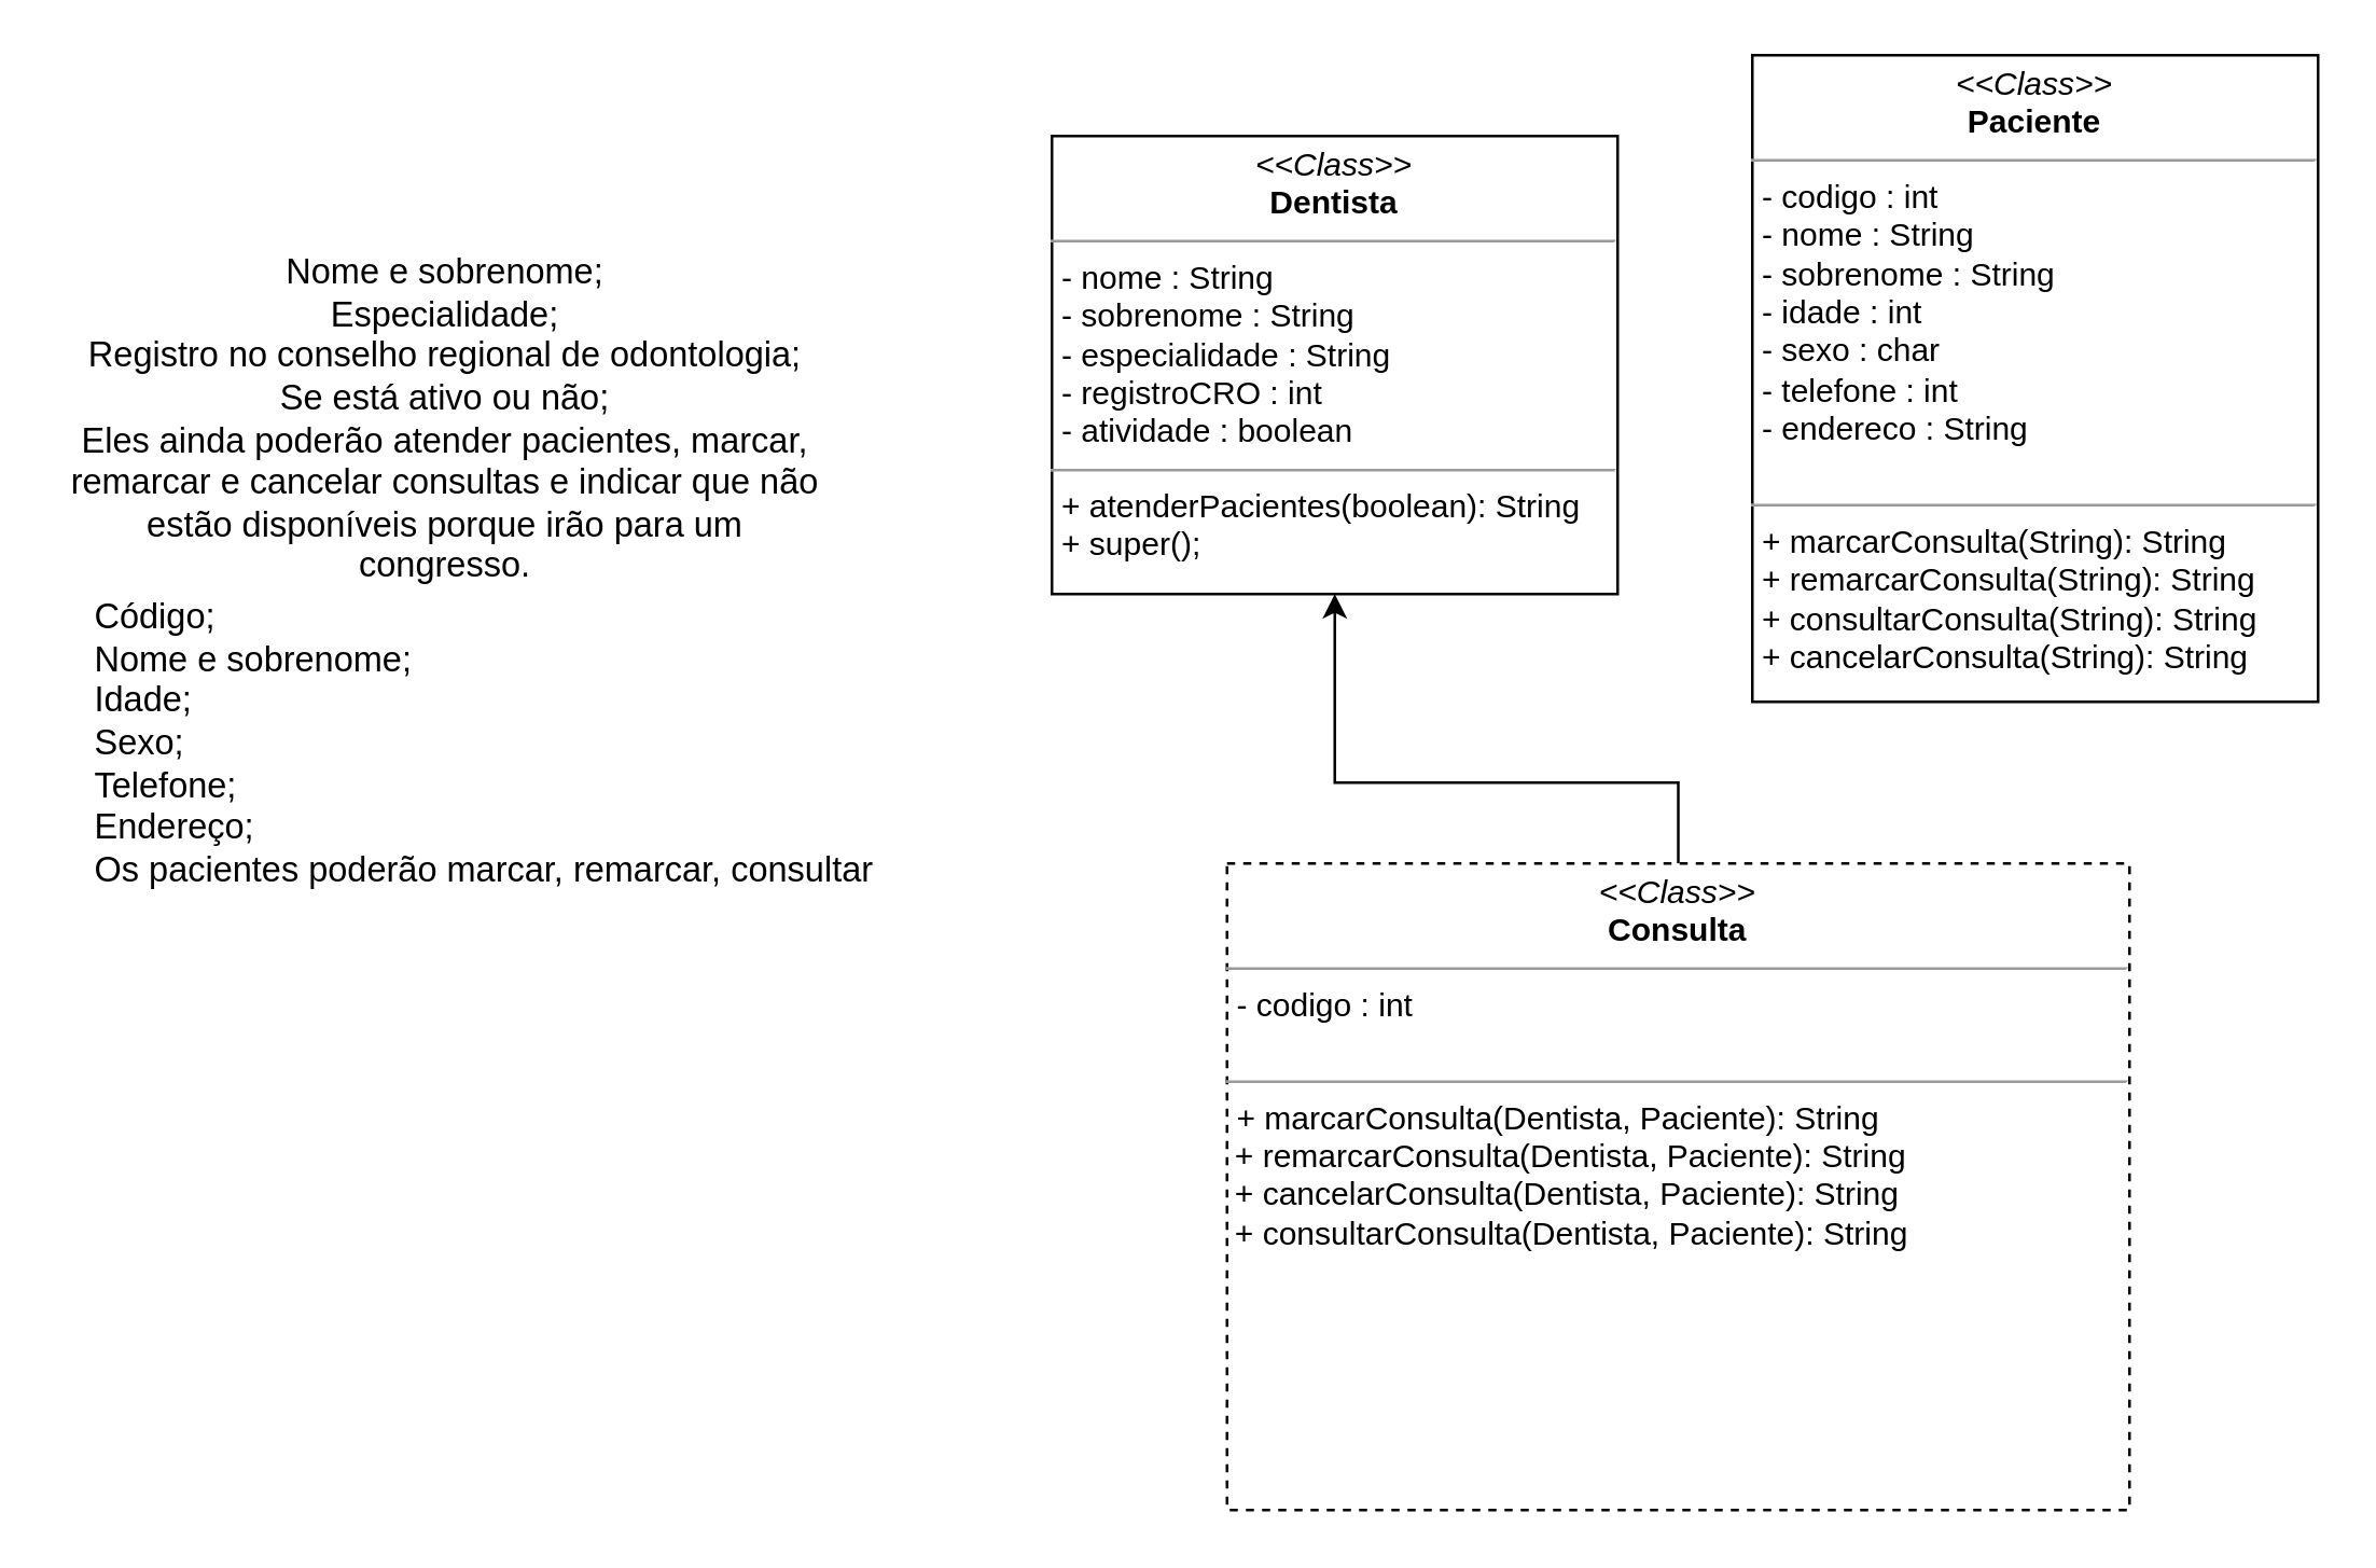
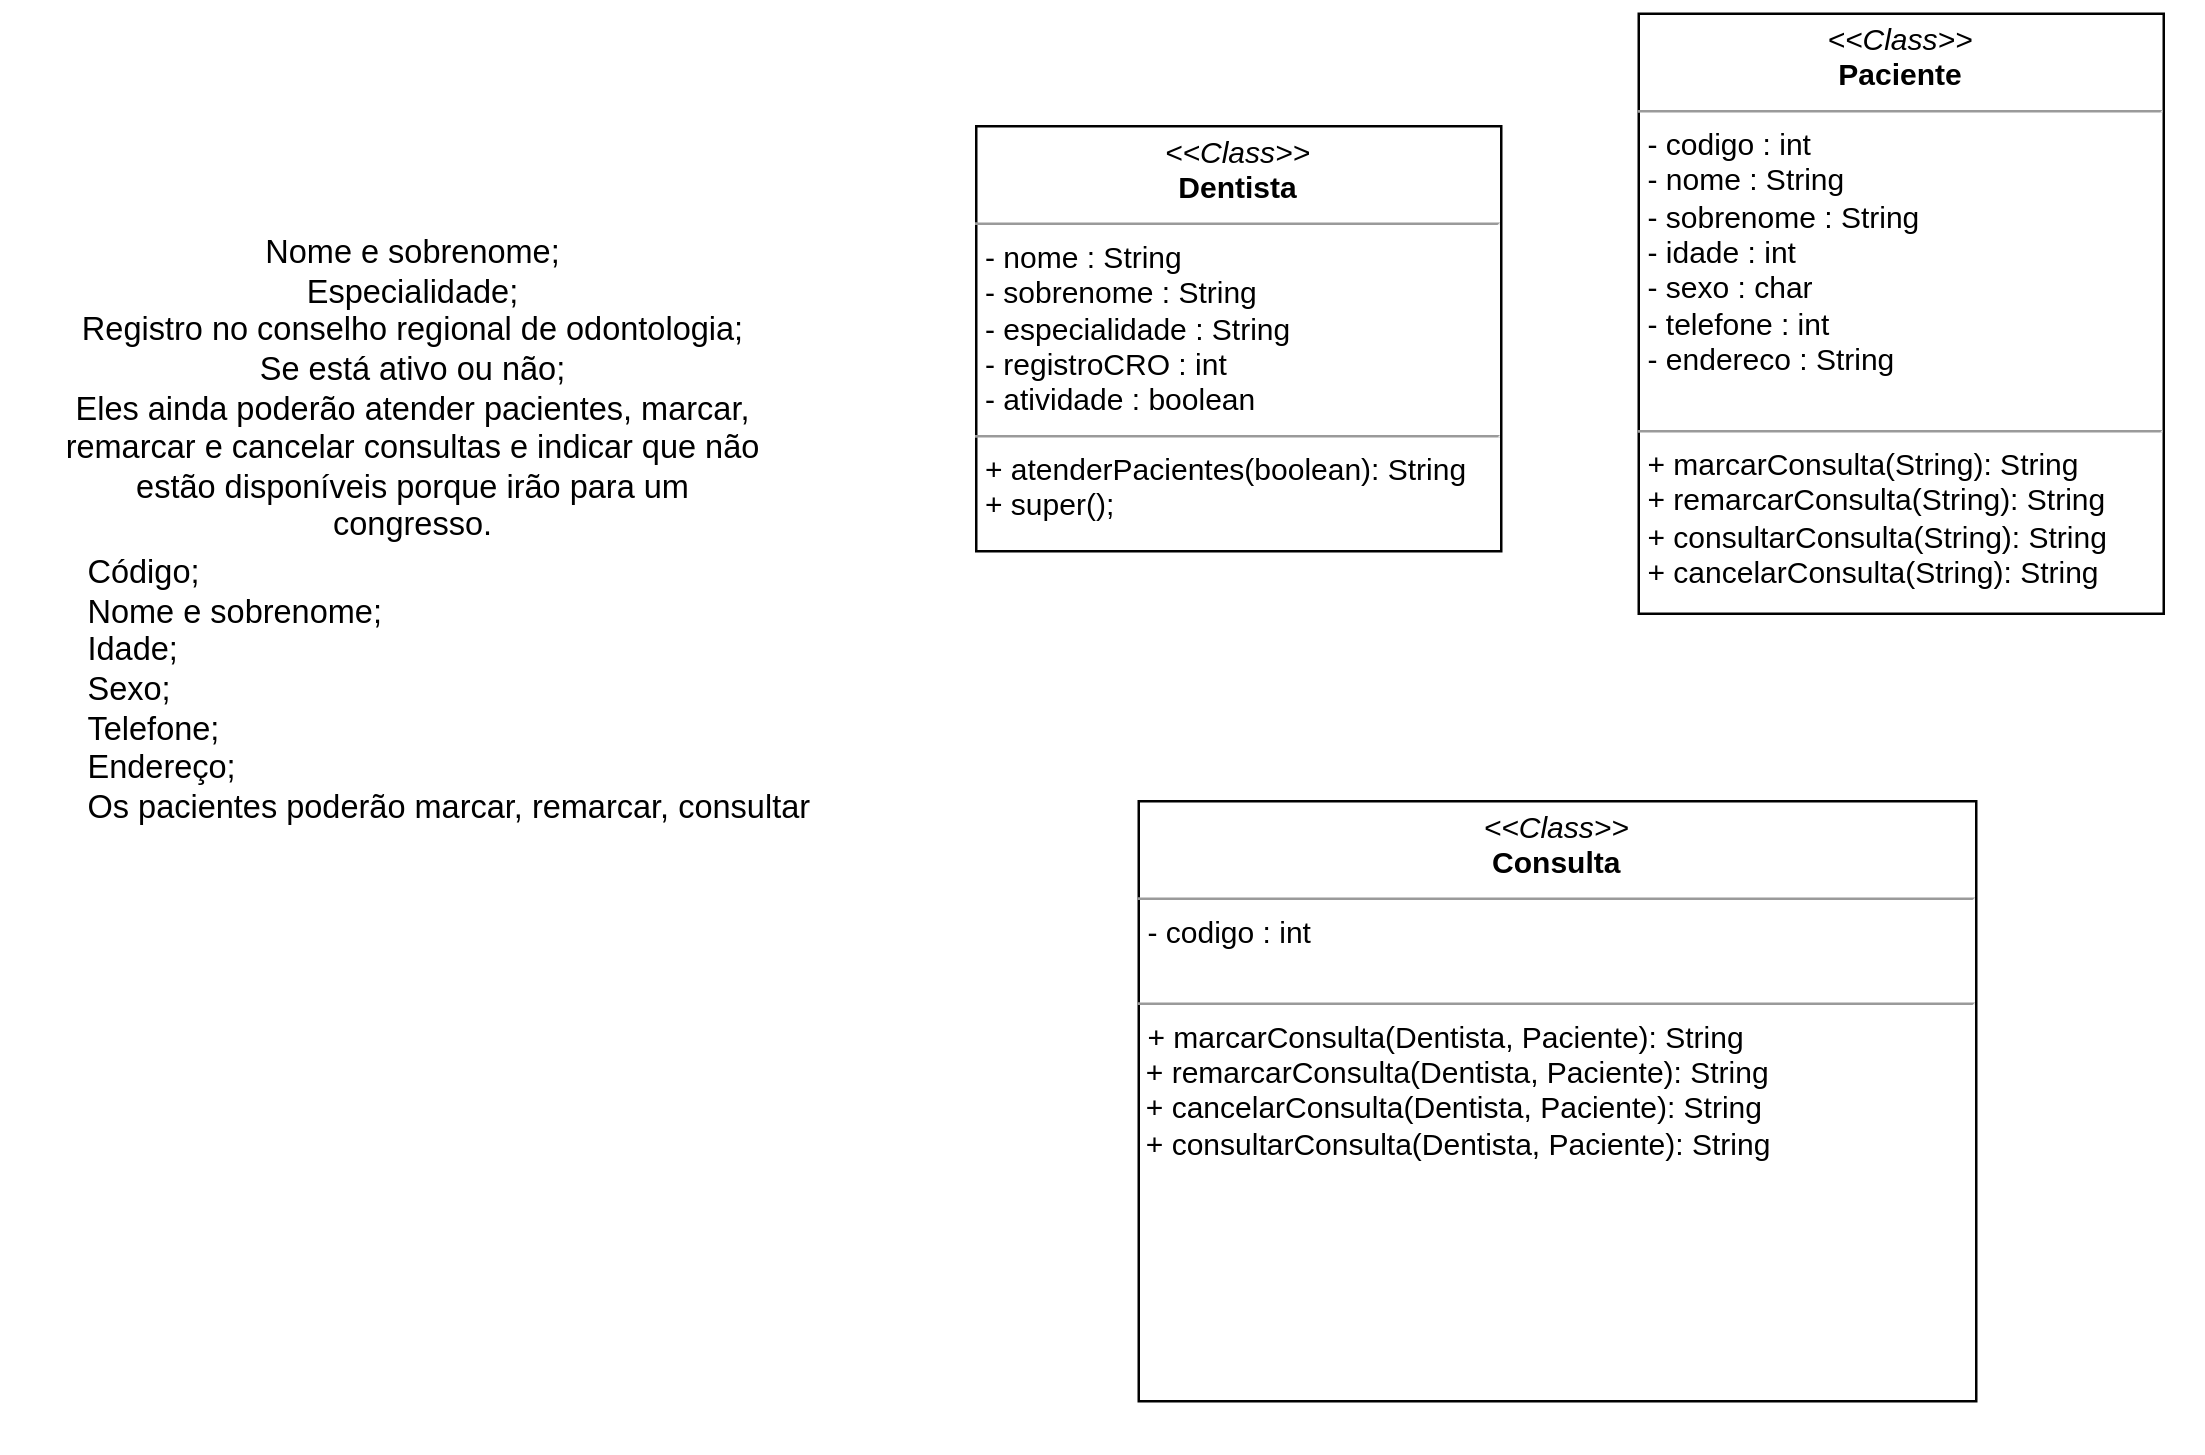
- <mxCell id="4" value="&lt;p style=&quot;margin: 0px ; margin-top: 4px ; text-align: center&quot;&gt;&lt;i&gt;&amp;lt;&amp;lt;Class&amp;gt;&amp;gt;&lt;/i&gt;&lt;br&gt;&lt;b&gt;Paciente&lt;/b&gt;&lt;/p&gt;&lt;hr size=&quot;1&quot;&gt;&lt;p style=&quot;margin: 0px ; margin-left: 4px&quot;&gt;- codigo : int&lt;/p&gt;&lt;p style=&quot;margin: 0px ; margin-left: 4px&quot;&gt;- nome : String&lt;br&gt;- sobrenome : String&lt;/p&gt;&lt;p style=&quot;margin: 0px ; margin-left: 4px&quot;&gt;- idade : int&lt;/p&gt;&lt;p style=&quot;margin: 0px ; margin-left: 4px&quot;&gt;- sexo : char&lt;/p&gt;&lt;p style=&quot;margin: 0px ; margin-left: 4px&quot;&gt;&lt;span&gt;- telefone : int&lt;/span&gt;&lt;br&gt;&lt;/p&gt;&lt;p style=&quot;margin: 0px ; margin-left: 4px&quot;&gt;&lt;span&gt;- endereco : String&lt;/span&gt;&lt;/p&gt;&lt;p style=&quot;margin: 0px ; margin-left: 4px&quot;&gt;&lt;br&gt;&lt;/p&gt;&lt;hr size=&quot;1&quot;&gt;&lt;p style=&quot;margin: 0px 0px 0px 4px&quot;&gt;+ marcarConsulta(String): String&lt;/p&gt;&lt;p style=&quot;margin: 0px ; margin-left: 4px&quot;&gt;+ remarcarConsulta(String): String&lt;/p&gt;&lt;p style=&quot;margin: 0px ; margin-left: 4px&quot;&gt;+ consultarConsulta(String): String&lt;br&gt;&lt;/p&gt;&lt;p style=&quot;margin: 0px ; margin-left: 4px&quot;&gt;+ cancelarConsulta(String): String&lt;br&gt;&lt;/p&gt;" style="verticalAlign=top;align=left;overflow=fill;fontSize=12;fontFamily=Helvetica;html=1;rounded=0;shadow=0;comic=0;labelBackgroundColor=none;strokeWidth=1" vertex="1" parent="1"><mxGeometry x="650" y="20" width="210" height="240" as="geometry" /></mxCell>
+ <mxCell id="4" value="&lt;p style=&quot;margin: 0px ; margin-top: 4px ; text-align: center&quot;&gt;&lt;i&gt;&amp;lt;&amp;lt;Class&amp;gt;&amp;gt;&lt;/i&gt;&lt;br&gt;&lt;b&gt;Paciente&lt;/b&gt;&lt;/p&gt;&lt;hr size=&quot;1&quot;&gt;&lt;p style=&quot;margin: 0px ; margin-left: 4px&quot;&gt;- codigo : int&lt;/p&gt;&lt;p style=&quot;margin: 0px ; margin-left: 4px&quot;&gt;- nome : String&lt;br&gt;- sobrenome : String&lt;/p&gt;&lt;p style=&quot;margin: 0px ; margin-left: 4px&quot;&gt;- idade : int&lt;/p&gt;&lt;p style=&quot;margin: 0px ; margin-left: 4px&quot;&gt;- sexo : char&lt;/p&gt;&lt;p style=&quot;margin: 0px ; margin-left: 4px&quot;&gt;&lt;span&gt;- telefone : int&lt;/span&gt;&lt;br&gt;&lt;/p&gt;&lt;p style=&quot;margin: 0px ; margin-left: 4px&quot;&gt;&lt;span&gt;- endereco : String&lt;/span&gt;&lt;/p&gt;&lt;p style=&quot;margin: 0px ; margin-left: 4px&quot;&gt;&lt;br&gt;&lt;/p&gt;&lt;hr size=&quot;1&quot;&gt;&lt;p style=&quot;margin: 0px 0px 0px 4px&quot;&gt;+ marcarConsulta(String): String&lt;/p&gt;&lt;p style=&quot;margin: 0px ; margin-left: 4px&quot;&gt;+ remarcarConsulta(String): String&lt;/p&gt;&lt;p style=&quot;margin: 0px ; margin-left: 4px&quot;&gt;+ consultarConsulta(String): String&lt;br&gt;&lt;/p&gt;&lt;p style=&quot;margin: 0px ; margin-left: 4px&quot;&gt;+ cancelarConsulta(String): String&lt;br&gt;&lt;/p&gt;" style="verticalAlign=top;align=left;overflow=fill;fontSize=12;fontFamily=Helvetica;html=1;rounded=0;shadow=0;comic=0;labelBackgroundColor=none;strokeWidth=1" vertex="1" parent="1"><mxGeometry x="655" y="5" width="210" height="240" as="geometry" /></mxCell>
- <mxCell id="6" style="edgeStyle=orthogonalEdgeStyle;rounded=0;orthogonalLoop=1;jettySize=auto;html=1;fontSize=13;" edge="1" parent="1" source="7" target="2"><mxGeometry relative="1" as="geometry"><Array as="points"><mxPoint x="623" y="290" /><mxPoint x="495" y="290" /></Array></mxGeometry></mxCell>
- <mxCell id="7" value="&lt;p style=&quot;margin: 0px ; margin-top: 4px ; text-align: center&quot;&gt;&lt;i&gt;&amp;lt;&amp;lt;Class&amp;gt;&amp;gt;&lt;/i&gt;&lt;br&gt;&lt;b&gt;Consulta&lt;/b&gt;&lt;/p&gt;&lt;hr size=&quot;1&quot;&gt;&lt;p style=&quot;margin: 0px ; margin-left: 4px&quot;&gt;- codigo : int&lt;/p&gt;&lt;p style=&quot;margin: 0px ; margin-left: 4px&quot;&gt;&lt;br&gt;&lt;/p&gt;&lt;hr size=&quot;1&quot;&gt;&lt;p style=&quot;margin: 0px ; margin-left: 4px&quot;&gt;+ marcarConsulta(Dentista, Paciente): String&lt;/p&gt;&amp;nbsp;+ remarcarConsulta(Dentista, Paciente): String&lt;br&gt;&amp;nbsp;+ cancelarConsulta(Dentista, Paciente): String&lt;br&gt;&amp;nbsp;+ consultarConsulta(Dentista, Paciente): String" style="verticalAlign=top;align=left;overflow=fill;fontSize=12;fontFamily=Helvetica;html=1;rounded=0;shadow=0;comic=0;labelBackgroundColor=none;strokeWidth=1;dashed=1;" vertex="1" parent="1"><mxGeometry x="455" y="320" width="335" height="240" as="geometry" /></mxCell>
+ <mxCell id="7" value="&lt;p style=&quot;margin: 0px ; margin-top: 4px ; text-align: center&quot;&gt;&lt;i&gt;&amp;lt;&amp;lt;Class&amp;gt;&amp;gt;&lt;/i&gt;&lt;br&gt;&lt;b&gt;Consulta&lt;/b&gt;&lt;/p&gt;&lt;hr size=&quot;1&quot;&gt;&lt;p style=&quot;margin: 0px ; margin-left: 4px&quot;&gt;- codigo : int&lt;/p&gt;&lt;p style=&quot;margin: 0px ; margin-left: 4px&quot;&gt;&lt;br&gt;&lt;/p&gt;&lt;hr size=&quot;1&quot;&gt;&lt;p style=&quot;margin: 0px ; margin-left: 4px&quot;&gt;+ marcarConsulta(Dentista, Paciente): String&lt;/p&gt;&amp;nbsp;+ remarcarConsulta(Dentista, Paciente): String&lt;br&gt;&amp;nbsp;+ cancelarConsulta(Dentista, Paciente): String&lt;br&gt;&amp;nbsp;+ consultarConsulta(Dentista, Paciente): String" style="verticalAlign=top;align=left;overflow=fill;fontSize=12;fontFamily=Helvetica;html=1;rounded=0;shadow=0;comic=0;labelBackgroundColor=none;strokeWidth=1" vertex="1" parent="1"><mxGeometry x="455" y="320" width="335" height="240" as="geometry" /></mxCell>
